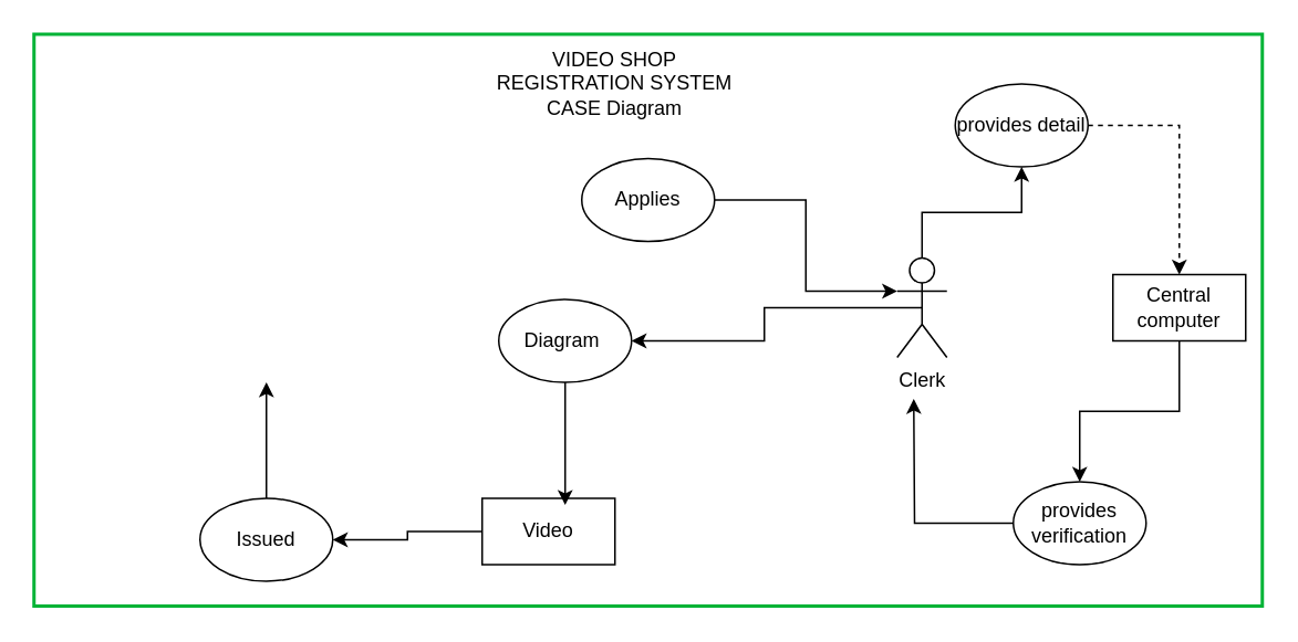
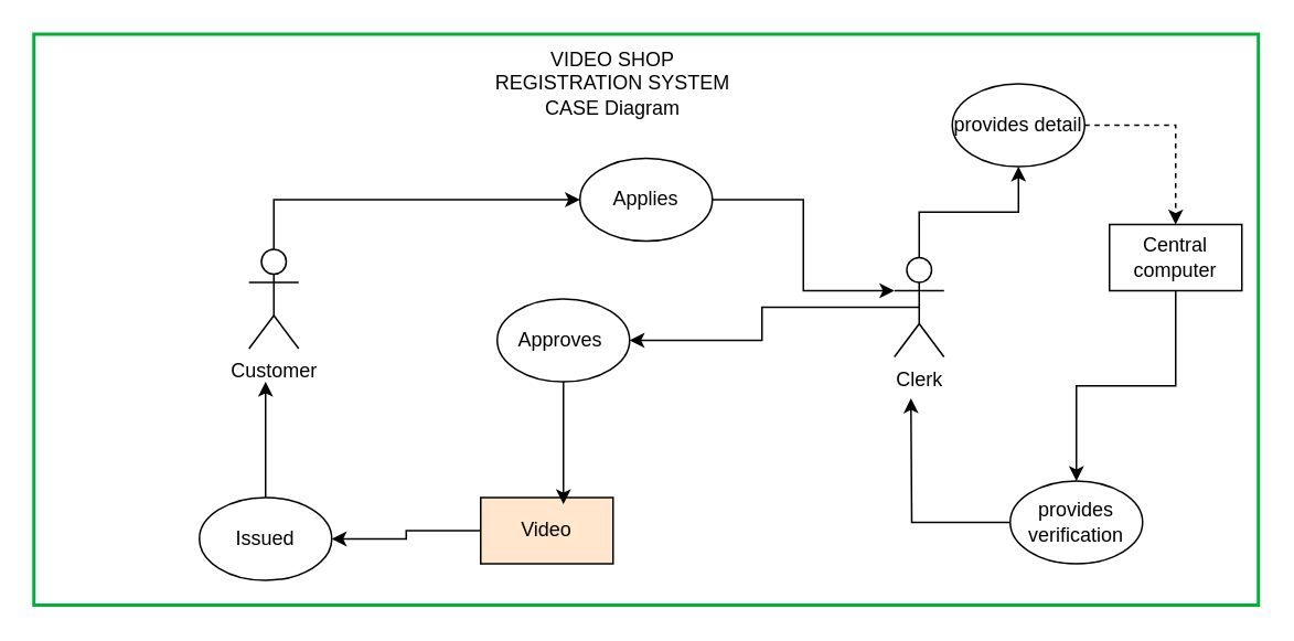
+ <mxCell id="5" style="edgeStyle=orthogonalEdgeStyle;rounded=0;orthogonalLoop=1;jettySize=auto;html=1;exitX=0.5;exitY=0;exitDx=0;exitDy=0;exitPerimeter=0;entryX=0;entryY=0.5;entryDx=0;entryDy=0;" edge="1" parent="1" source="6" target="10"><mxGeometry relative="1" as="geometry" /></mxCell>
+ <mxCell id="6" value="Customer" style="shape=umlActor;verticalLabelPosition=bottom;verticalAlign=top;html=1;outlineConnect=0;" vertex="1" parent="1"><mxGeometry x="150" y="150" width="30" height="60" as="geometry" /></mxCell>
- <mxCell id="12" value="Central computer" style="rounded=0;whiteSpace=wrap;html=1;" vertex="1" parent="1"><mxGeometry x="670" y="165" width="80" height="40" as="geometry" /></mxCell>
+ <mxCell id="12" value="Central computer" style="rounded=0;whiteSpace=wrap;html=1;" vertex="1" parent="1"><mxGeometry x="670" y="135" width="80" height="40" as="geometry" /></mxCell>
- <mxCell id="20" value="Diagram&amp;nbsp;" style="ellipse;whiteSpace=wrap;html=1;" vertex="1" parent="1"><mxGeometry x="300" y="180" width="80" height="50" as="geometry" /></mxCell>
+ <mxCell id="20" value="Approves&amp;nbsp;" style="ellipse;whiteSpace=wrap;html=1;" vertex="1" parent="1"><mxGeometry x="300" y="180" width="80" height="50" as="geometry" /></mxCell>
- <mxCell id="8" value="Video" style="rounded=0;whiteSpace=wrap;html=1;" vertex="1" parent="1"><mxGeometry x="290" y="300" width="80" height="40" as="geometry" /></mxCell>
+ <mxCell id="8" value="Video" style="rounded=0;whiteSpace=wrap;html=1;fillColor=#ffe6cc;" vertex="1" parent="1"><mxGeometry x="290" y="300" width="80" height="40" as="geometry" /></mxCell>
